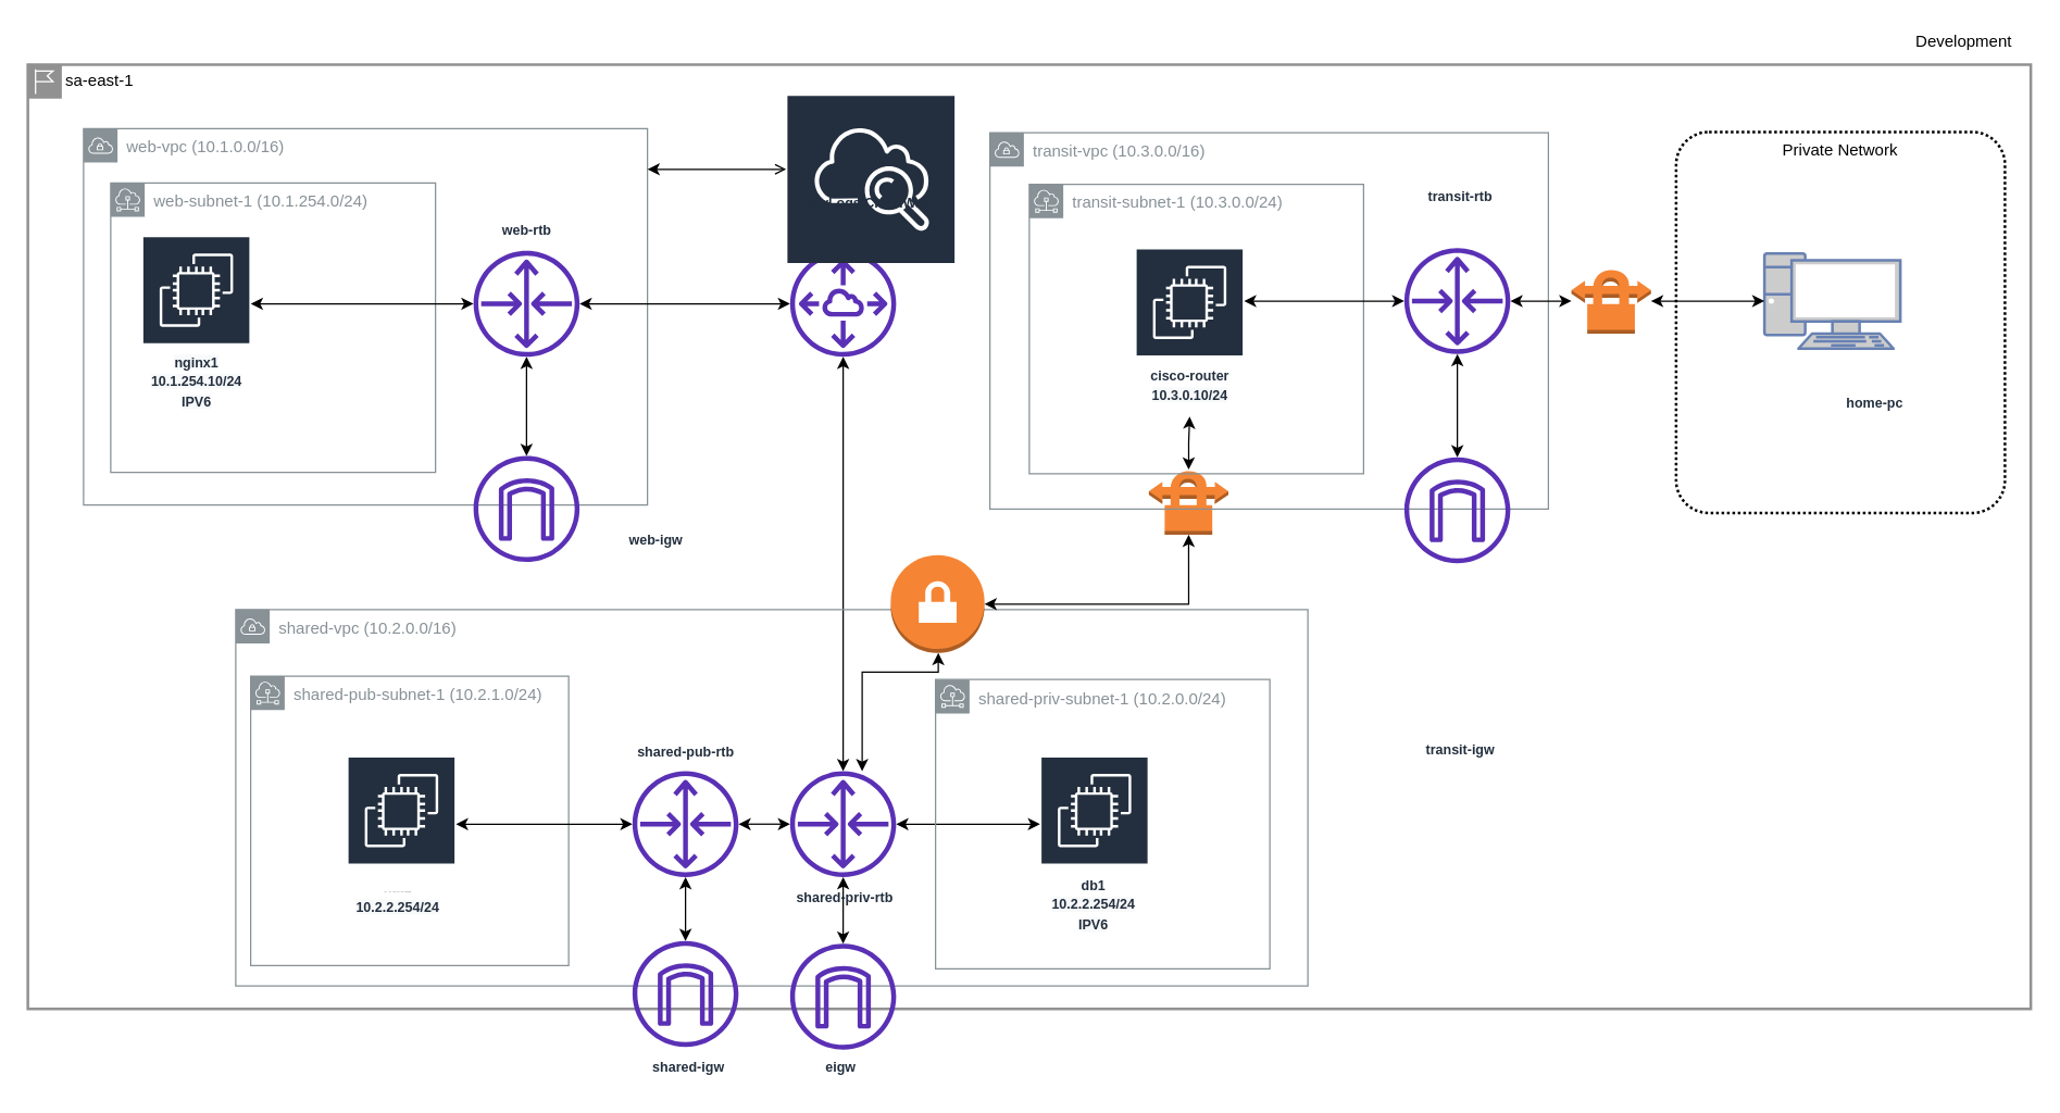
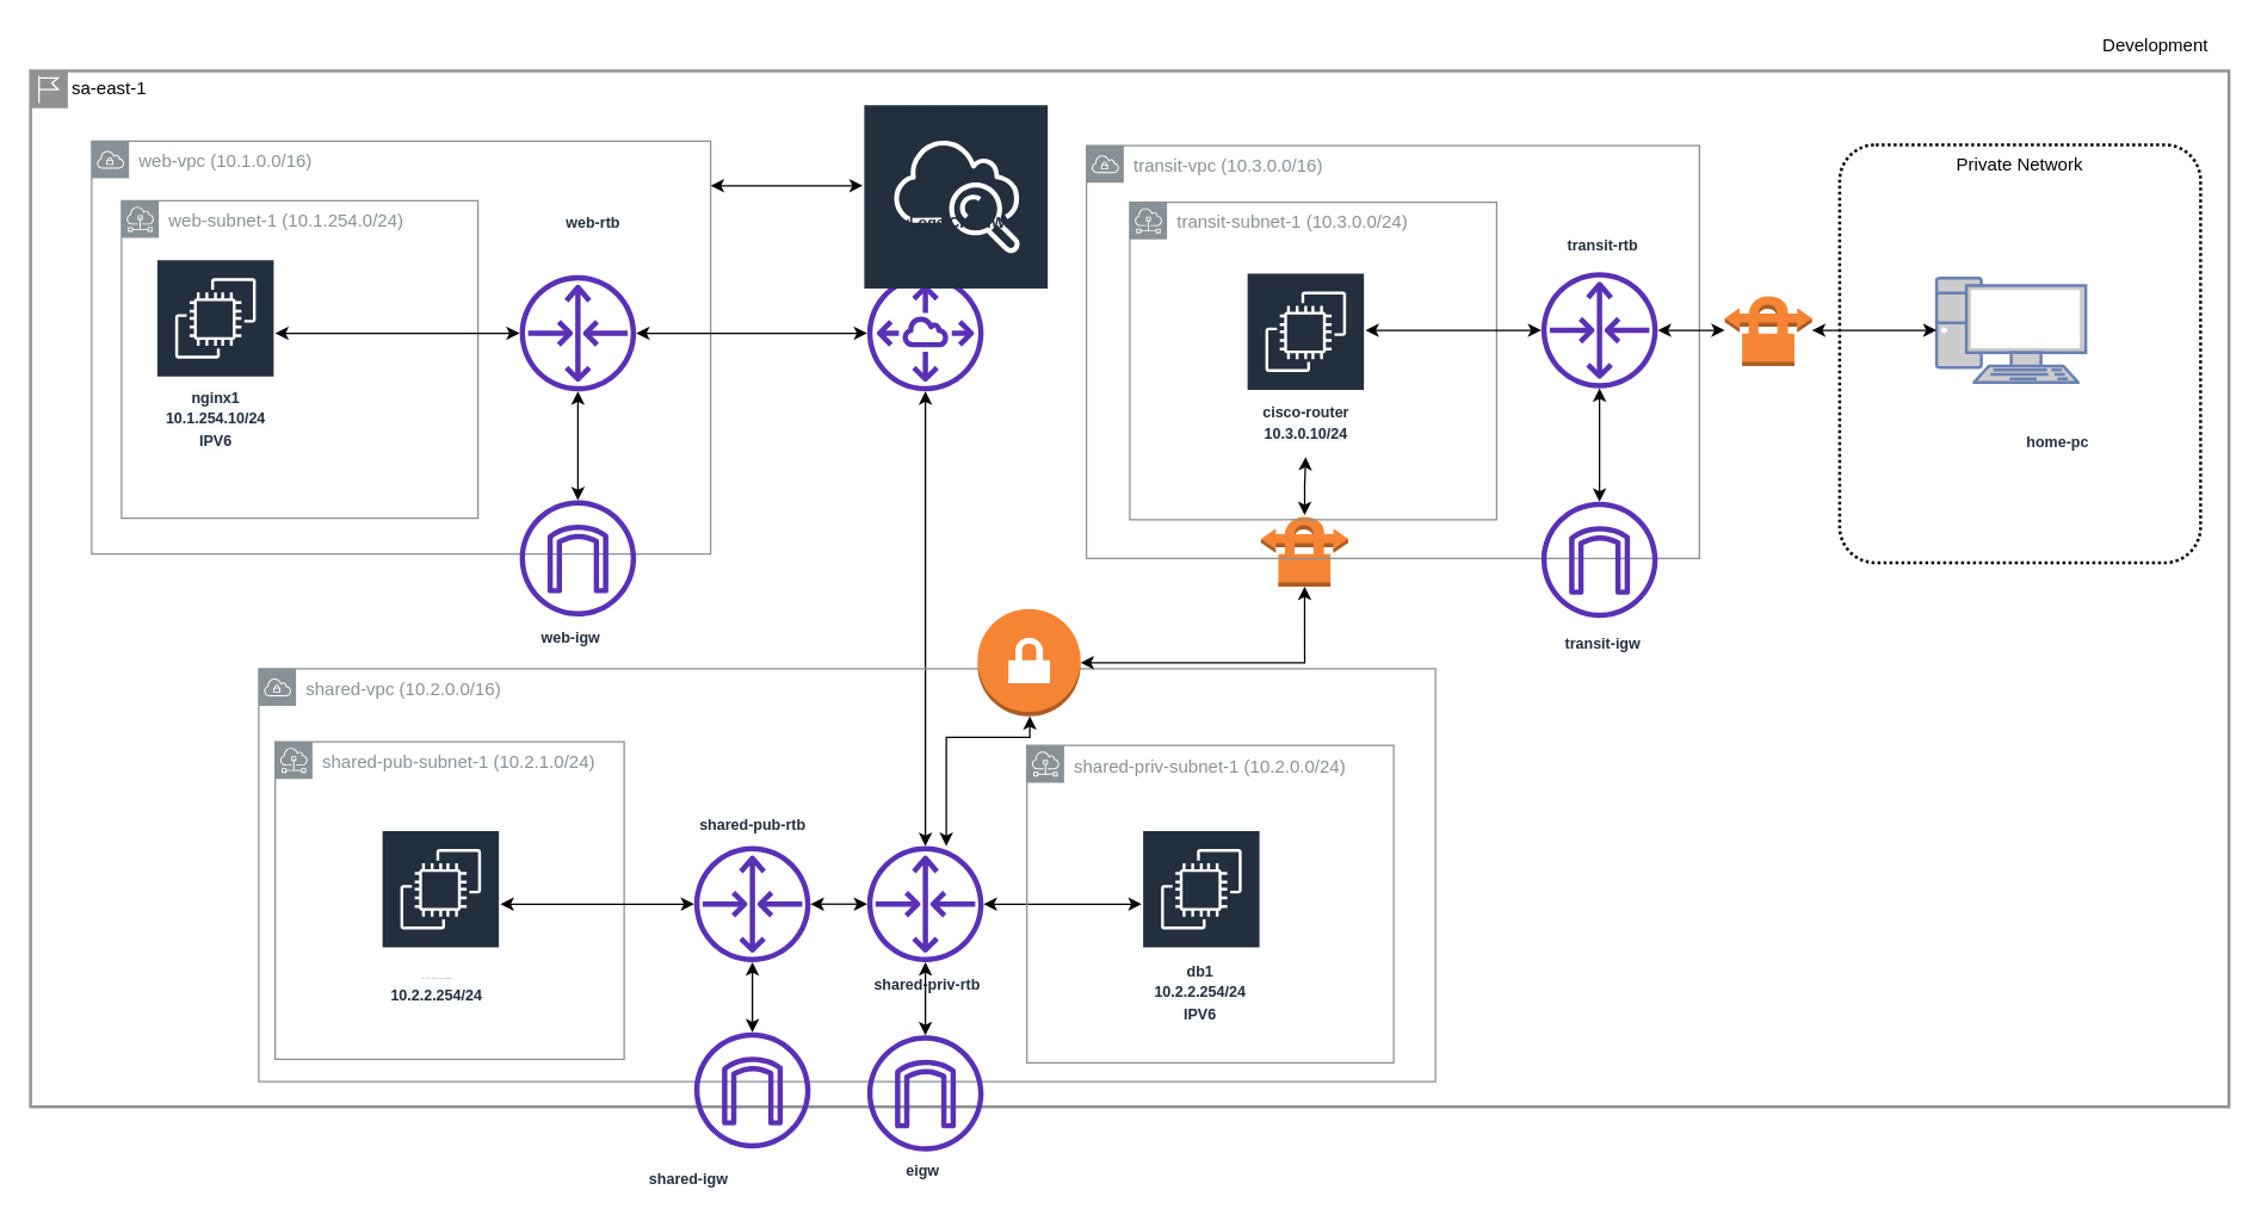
- <mxCell id="57" style="edgeStyle=orthogonalEdgeStyle;rounded=0;orthogonalLoop=1;jettySize=auto;html=1;startArrow=classic;startFill=1;endArrow=open;endFill=1;strokeColor=#000000;" edge="1" parent="1" source="3" target="56"><mxGeometry relative="1" as="geometry"><Array as="points"><mxPoint x="503" y="124" /><mxPoint x="503" y="124" /></Array></mxGeometry></mxCell>
+ <mxCell id="57" style="edgeStyle=orthogonalEdgeStyle;rounded=0;orthogonalLoop=1;jettySize=auto;html=1;startArrow=classic;startFill=1;endArrow=classic;endFill=1;strokeColor=#000000;" edge="1" parent="1" source="3" target="56"><mxGeometry relative="1" as="geometry"><Array as="points"><mxPoint x="503" y="124" /><mxPoint x="503" y="124" /></Array></mxGeometry></mxCell>
- <mxCell id="50" value="&lt;font color=&quot;#232f3e&quot; face=&quot;helvetica&quot;&gt;&lt;span style=&quot;font-size: 10px&quot;&gt;&lt;b&gt;transit-rtb&lt;/b&gt;&lt;/span&gt;&lt;/font&gt;" style="text;whiteSpace=wrap;html=1;align=center;" vertex="1" parent="1"><mxGeometry x="1031" y="130" width="87" height="26" as="geometry" /></mxCell>
+ <mxCell id="50" value="&lt;font color=&quot;#232f3e&quot; face=&quot;helvetica&quot;&gt;&lt;span style=&quot;font-size: 10px&quot;&gt;&lt;b&gt;transit-rtb&lt;/b&gt;&lt;/span&gt;&lt;/font&gt;" style="text;whiteSpace=wrap;html=1;align=center;" vertex="1" parent="1"><mxGeometry x="1031" y="150" width="87" height="26" as="geometry" /></mxCell>
- <mxCell id="27" value="&lt;font color=&quot;#232f3e&quot; face=&quot;helvetica&quot;&gt;&lt;span style=&quot;font-size: 10px&quot;&gt;&lt;b&gt;web-rtb&lt;/b&gt;&lt;/span&gt;&lt;/font&gt;" style="text;whiteSpace=wrap;html=1;align=center;" vertex="1" parent="2"><mxGeometry x="323.5" y="108" width="87" height="26" as="geometry" /></mxCell>
+ <mxCell id="27" value="&lt;font color=&quot;#232f3e&quot; face=&quot;helvetica&quot;&gt;&lt;span style=&quot;font-size: 10px&quot;&gt;&lt;b&gt;web-rtb&lt;/b&gt;&lt;/span&gt;&lt;/font&gt;" style="text;whiteSpace=wrap;html=1;align=center;" vertex="1" parent="2"><mxGeometry x="333.5" y="88" width="87" height="26" as="geometry" /></mxCell>
- <mxCell id="26" value="&lt;font color=&quot;#232f3e&quot; face=&quot;helvetica&quot;&gt;&lt;span style=&quot;font-size: 10px&quot;&gt;&lt;b&gt;web-igw&lt;/b&gt;&lt;/span&gt;&lt;/font&gt;" style="text;whiteSpace=wrap;html=1;align=center;" vertex="1" parent="2"><mxGeometry x="419" y="336" width="87" height="26" as="geometry" /></mxCell>
+ <mxCell id="26" value="&lt;font color=&quot;#232f3e&quot; face=&quot;helvetica&quot;&gt;&lt;span style=&quot;font-size: 10px&quot;&gt;&lt;b&gt;web-igw&lt;/b&gt;&lt;/span&gt;&lt;/font&gt;" style="text;whiteSpace=wrap;html=1;align=center;" vertex="1" parent="2"><mxGeometry x="319" y="366" width="87" height="26" as="geometry" /></mxCell>
- <mxCell id="29" value="&lt;font color=&quot;#232f3e&quot; face=&quot;helvetica&quot;&gt;&lt;span style=&quot;font-size: 10px&quot;&gt;&lt;b&gt;transit-igw&lt;/b&gt;&lt;/span&gt;&lt;/font&gt;" style="text;whiteSpace=wrap;html=1;align=center;" vertex="1" parent="2"><mxGeometry x="1011" y="490" width="87" height="26" as="geometry" /></mxCell>
+ <mxCell id="29" value="&lt;font color=&quot;#232f3e&quot; face=&quot;helvetica&quot;&gt;&lt;span style=&quot;font-size: 10px&quot;&gt;&lt;b&gt;transit-igw&lt;/b&gt;&lt;/span&gt;&lt;/font&gt;" style="text;whiteSpace=wrap;html=1;align=center;" vertex="1" parent="2"><mxGeometry x="1011" y="370" width="87" height="26" as="geometry" /></mxCell>
- <mxCell id="42" value="&lt;font color=&quot;#232f3e&quot; face=&quot;helvetica&quot;&gt;&lt;span style=&quot;font-size: 10px&quot;&gt;&lt;b&gt;shared-igw&lt;/b&gt;&lt;/span&gt;&lt;/font&gt;" style="text;whiteSpace=wrap;html=1;align=center;" vertex="1" parent="1"><mxGeometry x="463" y="771" width="87" height="26" as="geometry" /></mxCell>
+ <mxCell id="42" value="&lt;font color=&quot;#232f3e&quot; face=&quot;helvetica&quot;&gt;&lt;span style=&quot;font-size: 10px&quot;&gt;&lt;b&gt;shared-igw&lt;/b&gt;&lt;/span&gt;&lt;/font&gt;" style="text;whiteSpace=wrap;html=1;align=center;" vertex="1" parent="1"><mxGeometry x="418" y="776" width="87" height="26" as="geometry" /></mxCell>
